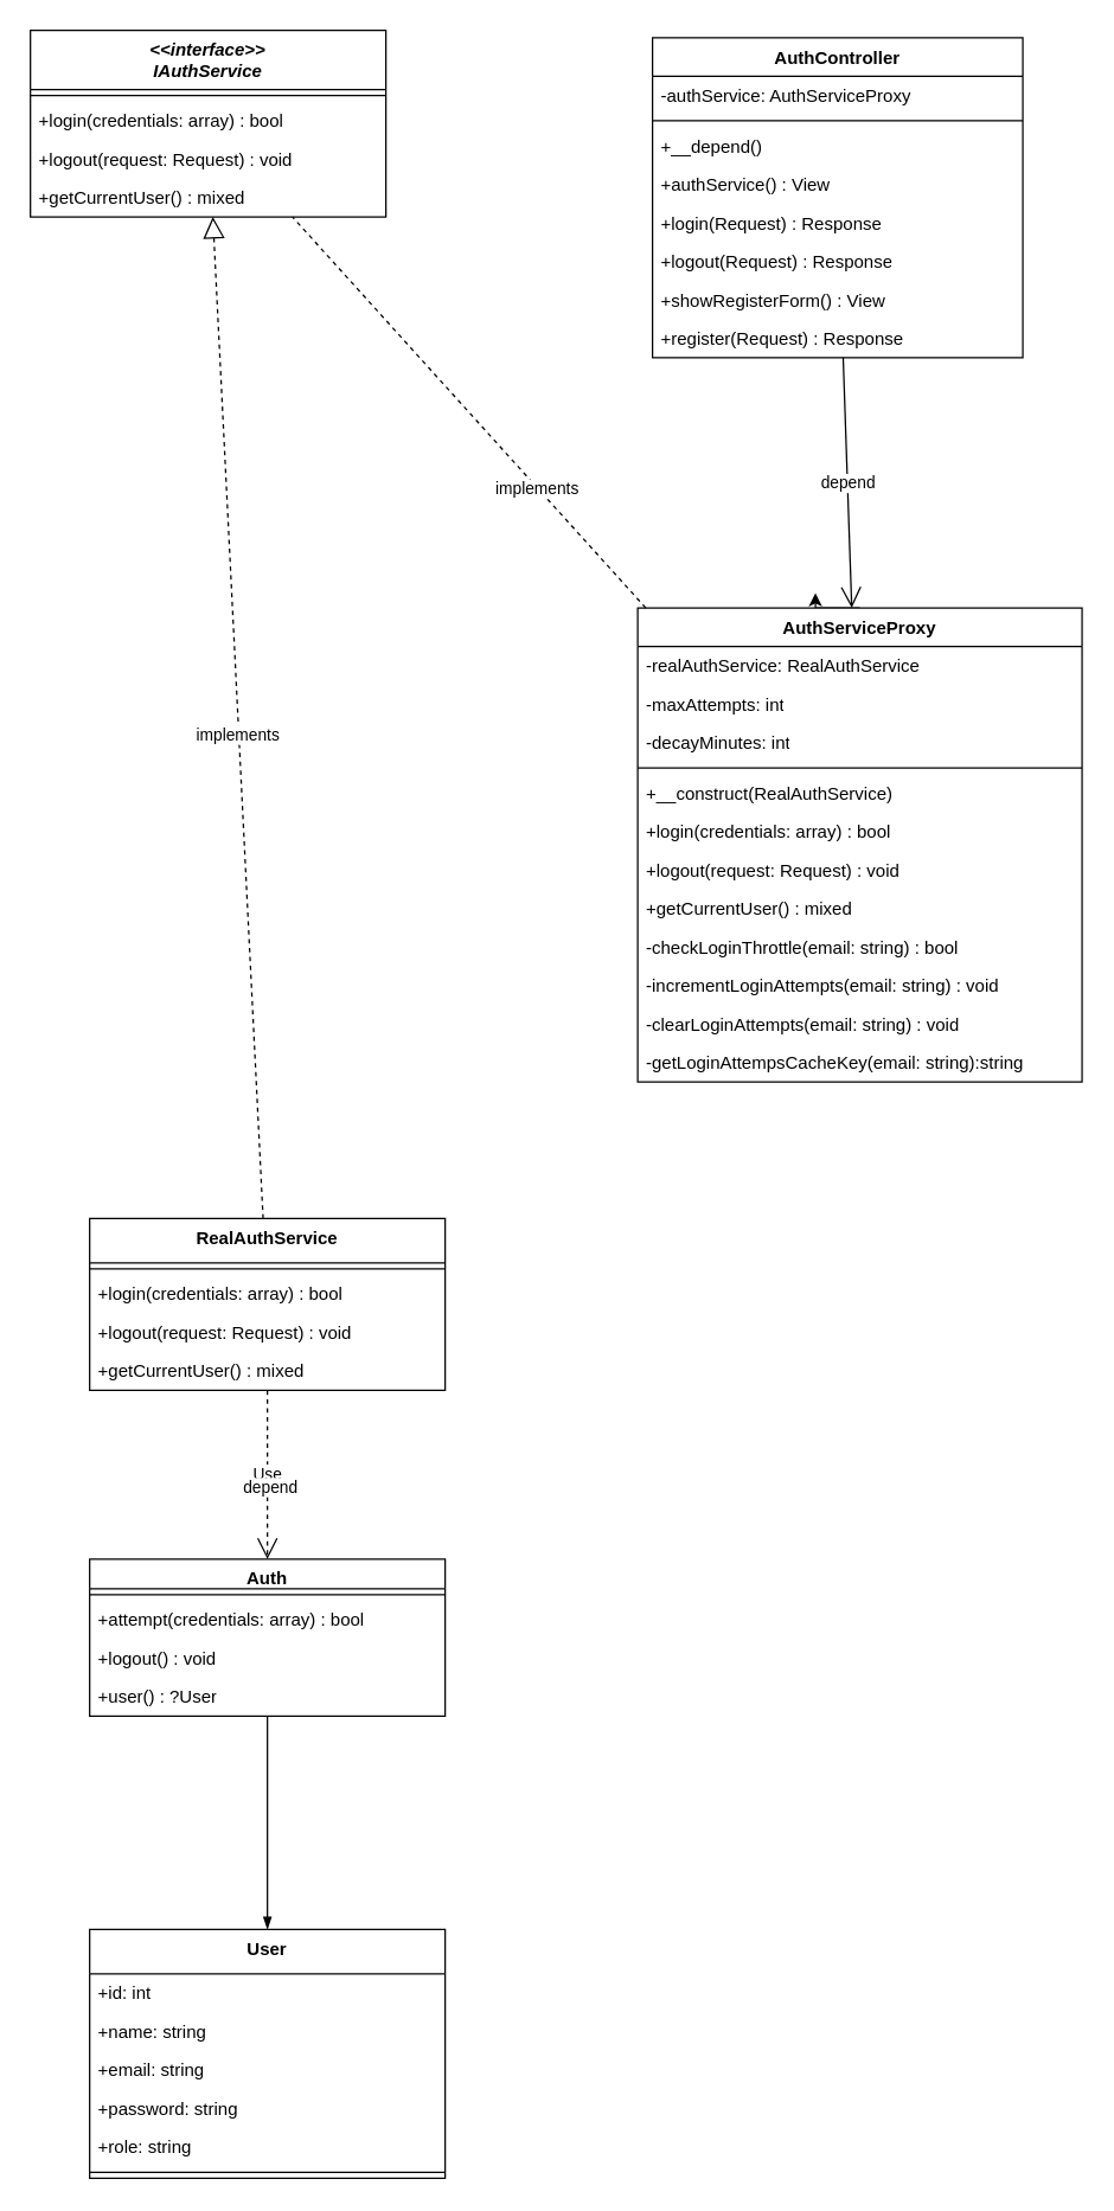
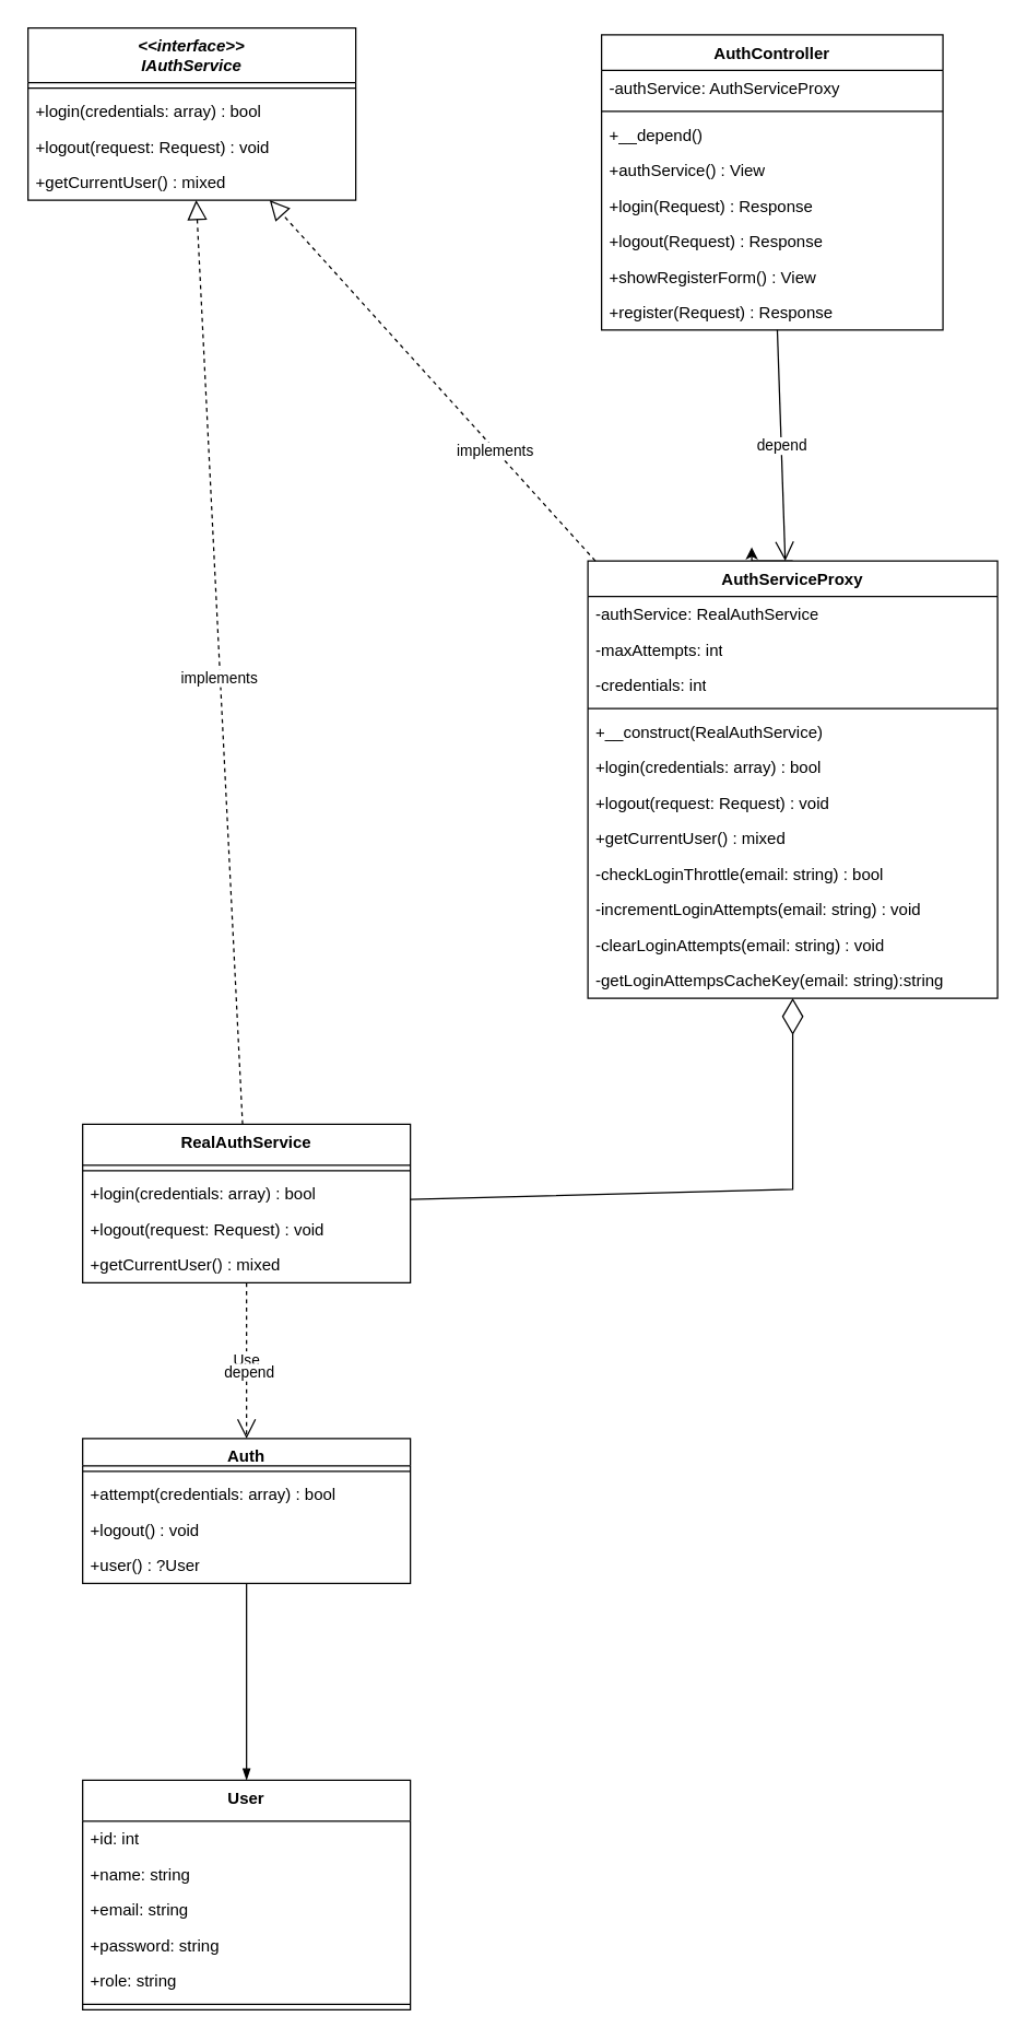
- <mxCell id="47" value="" style="endArrow=none;dashed=1;endFill=0;endSize=12;html=1;rounded=0;" edge="1" parent="1" source="17" target="2"><mxGeometry width="160" relative="1" as="geometry"><mxPoint x="120" y="470" as="sourcePoint" /><mxPoint x="280" y="470" as="targetPoint" /></mxGeometry></mxCell>
+ <mxCell id="47" value="" style="endArrow=block;dashed=1;endFill=0;endSize=12;html=1;rounded=0;" edge="1" parent="1" source="17" target="2"><mxGeometry width="160" relative="1" as="geometry"><mxPoint x="120" y="470" as="sourcePoint" /><mxPoint x="280" y="470" as="targetPoint" /></mxGeometry></mxCell>
- <mxCell id="18" value="-realAuthService: RealAuthService" style="text;strokeColor=none;fillColor=none;align=left;verticalAlign=top;spacingLeft=4;spacingRight=4;overflow=hidden;rotatable=0;points=[[0,0.5],[1,0.5]];portConstraint=eastwest;whiteSpace=wrap;html=1;" vertex="1" parent="17"><mxGeometry y="26" width="300" height="26" as="geometry" /></mxCell>
+ <mxCell id="18" value="-authService: RealAuthService" style="text;strokeColor=none;fillColor=none;align=left;verticalAlign=top;spacingLeft=4;spacingRight=4;overflow=hidden;rotatable=0;points=[[0,0.5],[1,0.5]];portConstraint=eastwest;whiteSpace=wrap;html=1;" vertex="1" parent="17"><mxGeometry y="26" width="300" height="26" as="geometry" /></mxCell>
- <mxCell id="20" value="-decayMinutes: int" style="text;strokeColor=none;fillColor=none;align=left;verticalAlign=top;spacingLeft=4;spacingRight=4;overflow=hidden;rotatable=0;points=[[0,0.5],[1,0.5]];portConstraint=eastwest;whiteSpace=wrap;html=1;" vertex="1" parent="17"><mxGeometry y="78" width="300" height="26" as="geometry" /></mxCell>
+ <mxCell id="20" value="-credentials: int" style="text;strokeColor=none;fillColor=none;align=left;verticalAlign=top;spacingLeft=4;spacingRight=4;overflow=hidden;rotatable=0;points=[[0,0.5],[1,0.5]];portConstraint=eastwest;whiteSpace=wrap;html=1;" vertex="1" parent="17"><mxGeometry y="78" width="300" height="26" as="geometry" /></mxCell>
+ <mxCell id="54" value="" style="endArrow=diamondThin;endFill=0;endSize=24;html=1;rounded=0;" edge="1" parent="1" source="30" target="17"><mxGeometry width="160" relative="1" as="geometry"><mxPoint x="120" y="902.33" as="sourcePoint" /><mxPoint x="460" y="810.004" as="targetPoint" /><Array as="points"><mxPoint x="580" y="870" /></Array></mxGeometry></mxCell>
